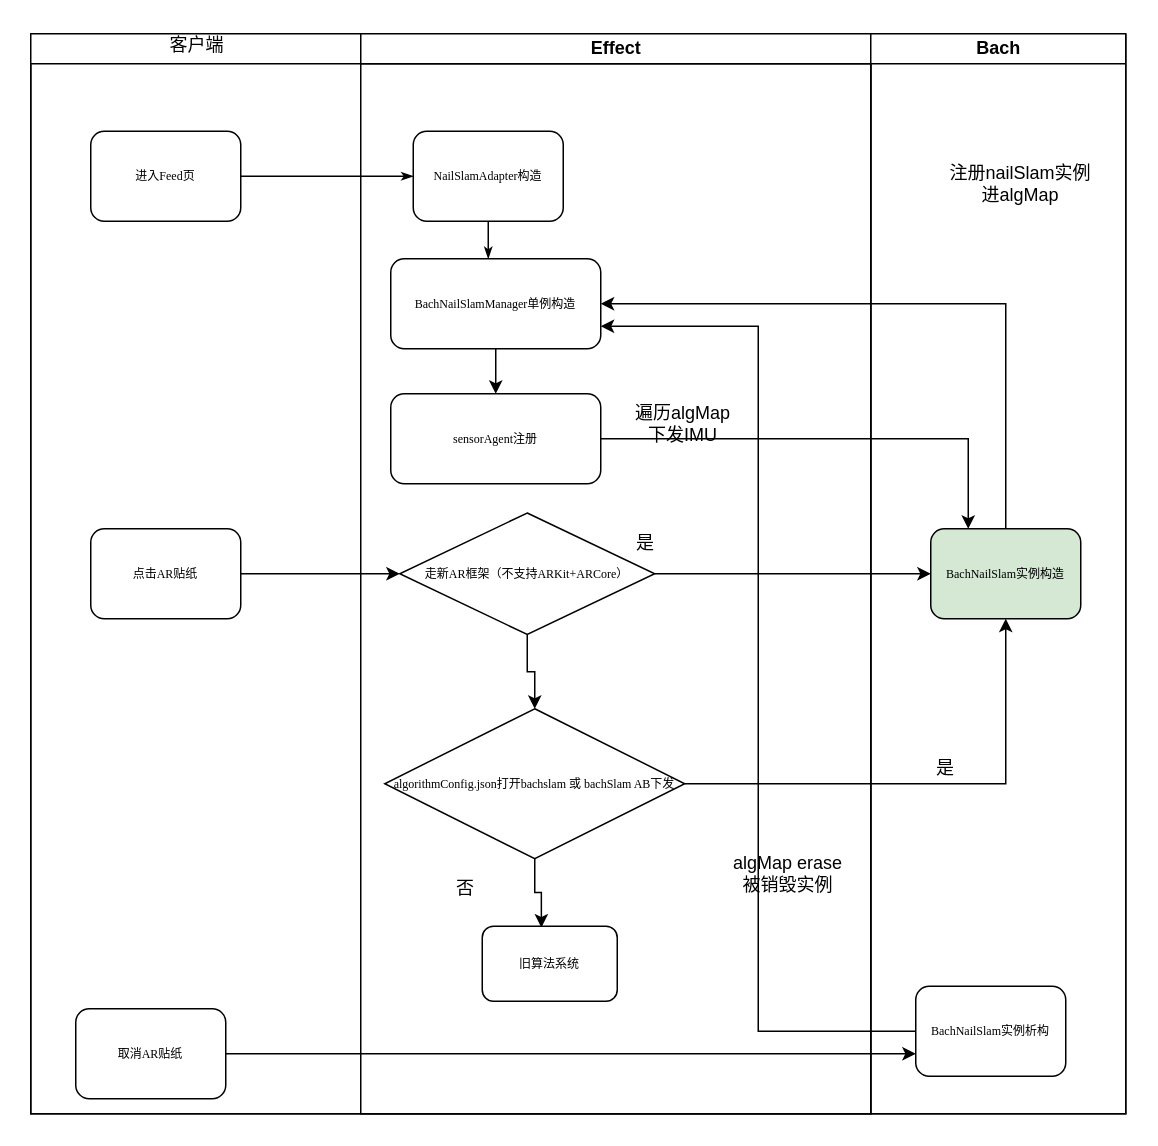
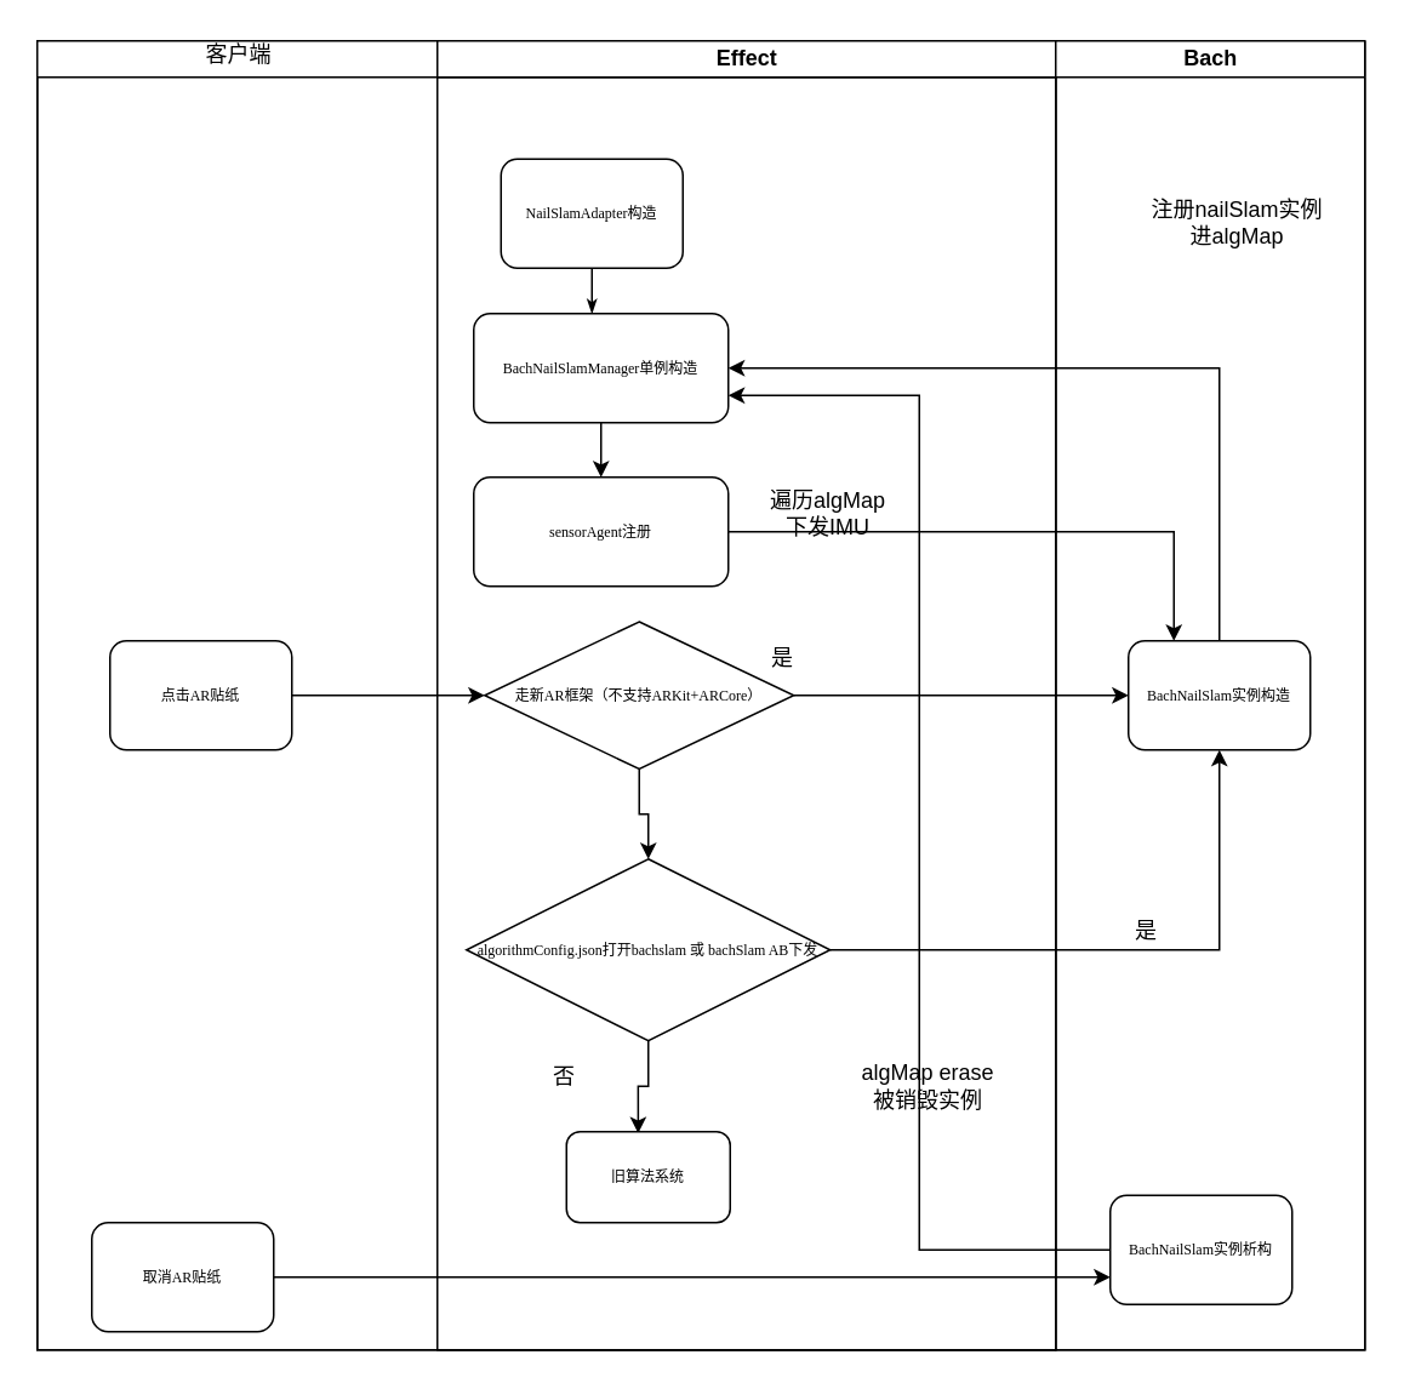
- <mxCell id="4" value="进入Feed页" style="rounded=1;whiteSpace=wrap;html=1;shadow=0;labelBackgroundColor=none;strokeWidth=1;fontFamily=Verdana;fontSize=8;align=center;" parent="3" vertex="1"><mxGeometry x="40" y="65" width="100" height="60" as="geometry" /></mxCell>
- <mxCell id="22" style="edgeStyle=orthogonalEdgeStyle;rounded=1;html=1;labelBackgroundColor=none;startArrow=none;startFill=0;startSize=5;endArrow=classicThin;endFill=1;endSize=5;jettySize=auto;orthogonalLoop=1;strokeWidth=1;fontFamily=Verdana;fontSize=8;entryX=0;entryY=0.5;entryDx=0;entryDy=0;" parent="3" source="4" target="7" edge="1"><mxGeometry relative="1" as="geometry"><mxPoint x="190" y="95" as="targetPoint" /></mxGeometry></mxCell>
- <mxCell id="26" value="BachNailSlam实例构造" style="rounded=1;whiteSpace=wrap;html=1;shadow=0;labelBackgroundColor=none;strokeWidth=1;fontFamily=Verdana;fontSize=8;align=center;fillColor=#d5e8d4;" parent="25" vertex="1"><mxGeometry x="40" y="330" width="100" height="60" as="geometry" /></mxCell>
+ <mxCell id="26" value="BachNailSlam实例构造" style="rounded=1;whiteSpace=wrap;html=1;shadow=0;labelBackgroundColor=none;strokeWidth=1;fontFamily=Verdana;fontSize=8;align=center;" parent="25" vertex="1"><mxGeometry x="40" y="330" width="100" height="60" as="geometry" /></mxCell>
- <mxCell id="20" value="algMap erase被销毁实例" style="text;html=1;strokeColor=none;fillColor=none;align=center;verticalAlign=middle;whiteSpace=wrap;rounded=0;" vertex="1" parent="6"><mxGeometry x="245" y="535" width="80" height="50" as="geometry" /></mxCell>
+ <mxCell id="20" value="algMap erase被销毁实例" style="text;html=1;strokeColor=none;fillColor=none;align=center;verticalAlign=middle;whiteSpace=wrap;rounded=0;" vertex="1" parent="6"><mxGeometry x="230" y="550" width="80" height="50" as="geometry" /></mxCell>
- <mxCell id="16" value="旧算法系统" style="rounded=1;whiteSpace=wrap;html=1;shadow=0;labelBackgroundColor=none;strokeWidth=1;fontFamily=Verdana;fontSize=8;align=center;" vertex="1" parent="6"><mxGeometry x="81" y="595" width="90" height="50" as="geometry" /></mxCell>
+ <mxCell id="16" value="旧算法系统" style="rounded=1;whiteSpace=wrap;html=1;shadow=0;labelBackgroundColor=none;strokeWidth=1;fontFamily=Verdana;fontSize=8;align=center;" vertex="1" parent="6"><mxGeometry x="71" y="600" width="90" height="50" as="geometry" /></mxCell>
